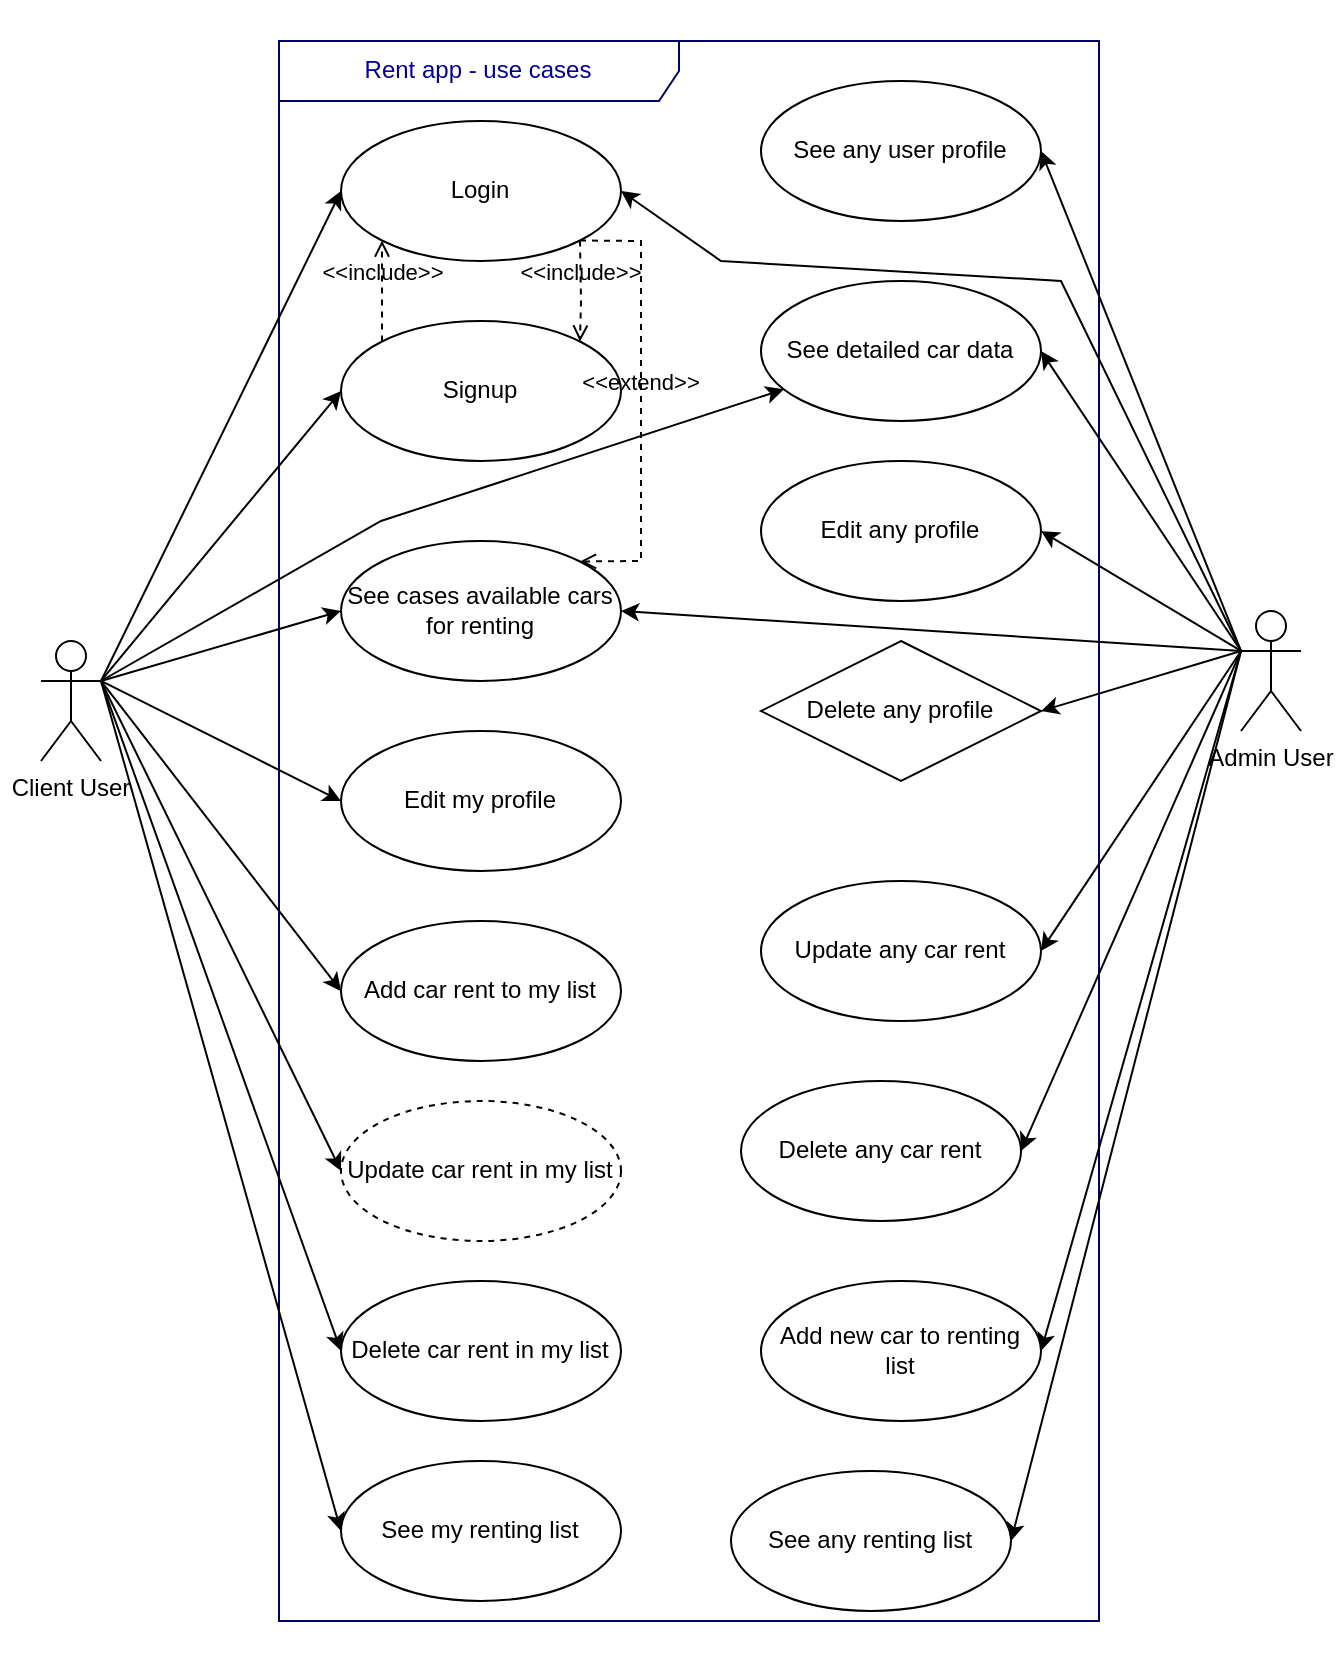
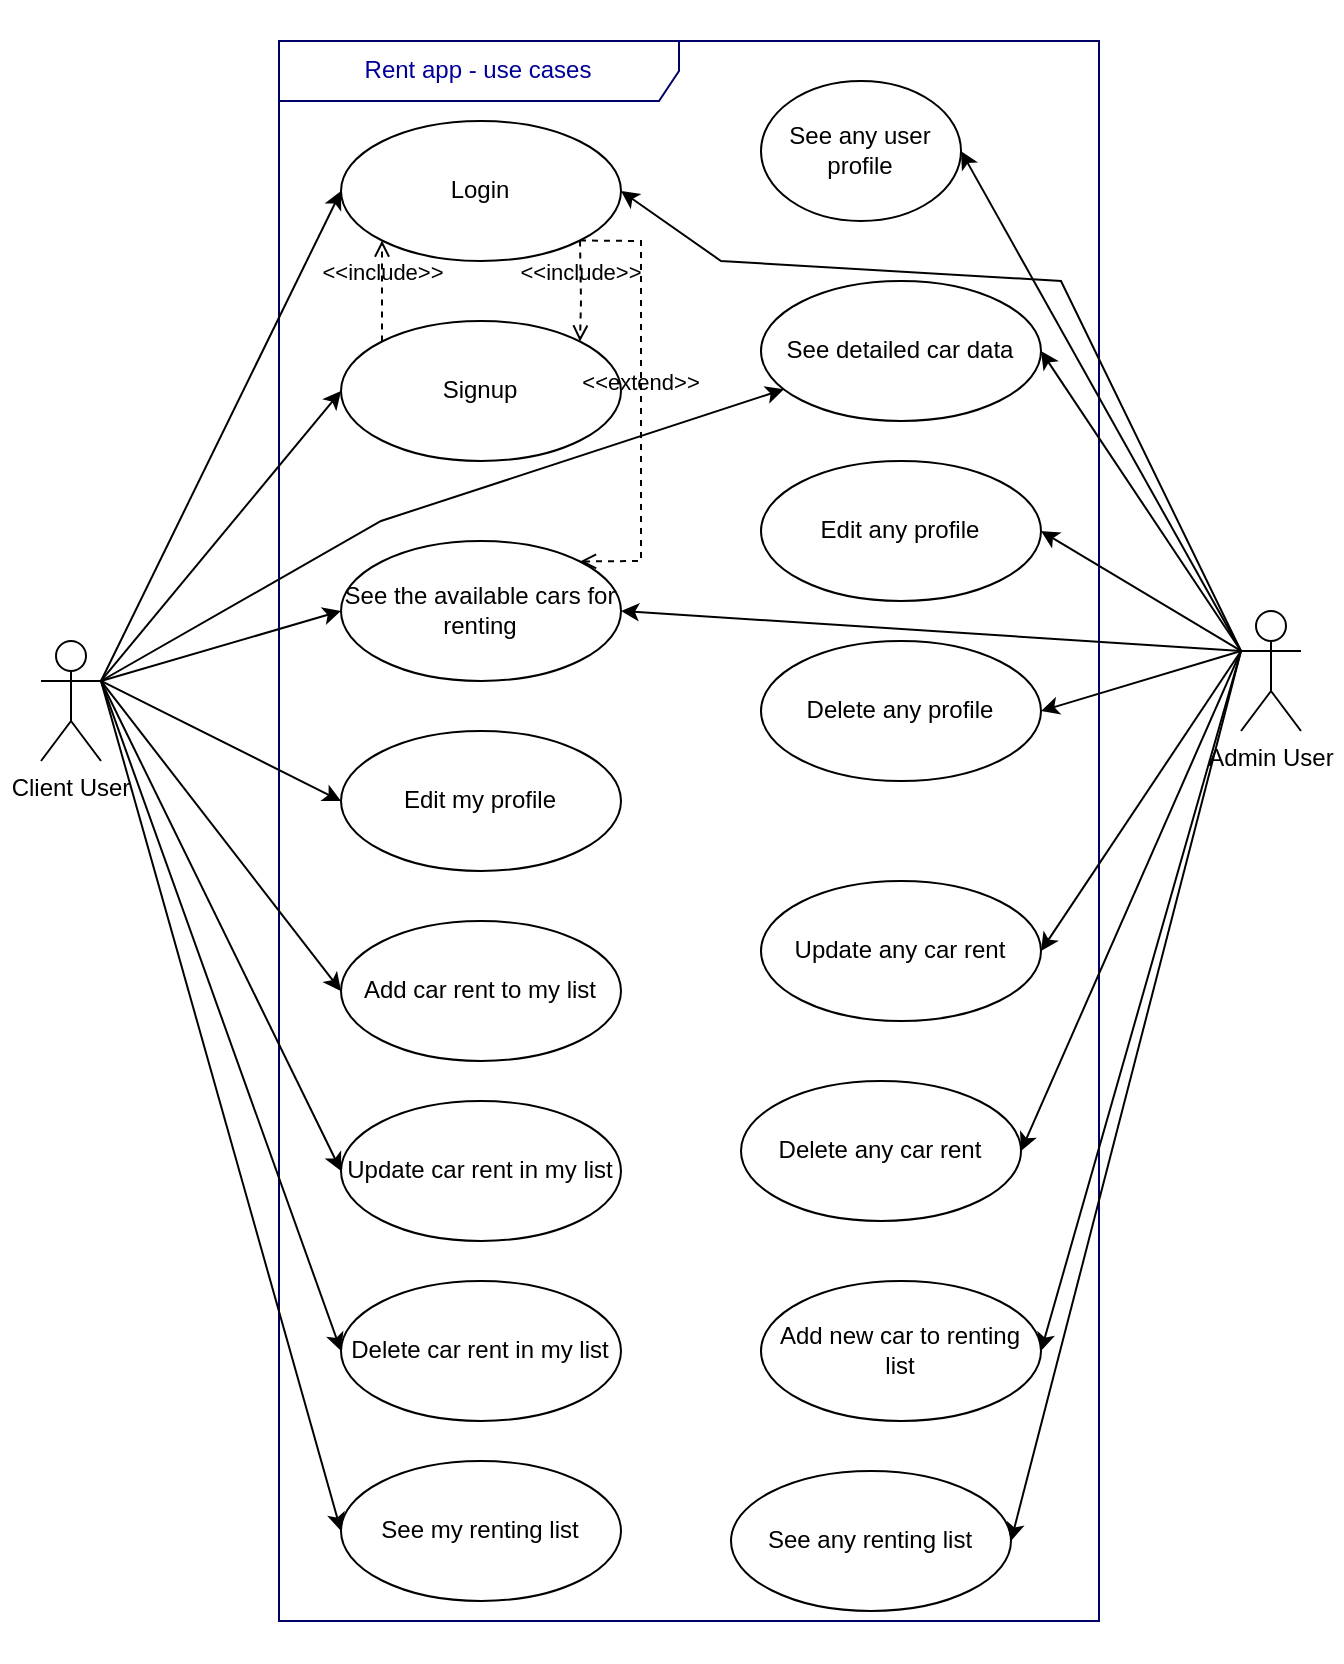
- <mxCell id="41" value="See any user profile" style="ellipse;whiteSpace=wrap;html=1;" vertex="1" parent="1"><mxGeometry x="380" y="40" width="140" height="70" as="geometry" /></mxCell>
+ <mxCell id="41" value="See any user profile" style="ellipse;whiteSpace=wrap;html=1;" vertex="1" parent="1"><mxGeometry x="380" y="40" width="100" height="70" as="geometry" /></mxCell>
- <mxCell id="11" value="See cases available cars for renting" style="ellipse;whiteSpace=wrap;html=1;" parent="1" vertex="1"><mxGeometry x="170" y="270" width="140" height="70" as="geometry" /></mxCell>
+ <mxCell id="11" value="See the available cars for renting" style="ellipse;whiteSpace=wrap;html=1;" parent="1" vertex="1"><mxGeometry x="170" y="270" width="140" height="70" as="geometry" /></mxCell>
- <mxCell id="14" value="Delete any profile" style="rhombus;whiteSpace=wrap;html=1;" parent="1" vertex="1"><mxGeometry x="380" y="320" width="140" height="70" as="geometry" /></mxCell>
+ <mxCell id="14" value="Delete any profile" style="ellipse;whiteSpace=wrap;html=1;" parent="1" vertex="1"><mxGeometry x="380" y="320" width="140" height="70" as="geometry" /></mxCell>
- <mxCell id="8" value="Update car rent in my list" style="ellipse;whiteSpace=wrap;html=1;dashed=1;" parent="1" vertex="1"><mxGeometry x="170" y="550" width="140" height="70" as="geometry" /></mxCell>
+ <mxCell id="8" value="Update car rent in my list" style="ellipse;whiteSpace=wrap;html=1;" parent="1" vertex="1"><mxGeometry x="170" y="550" width="140" height="70" as="geometry" /></mxCell>
